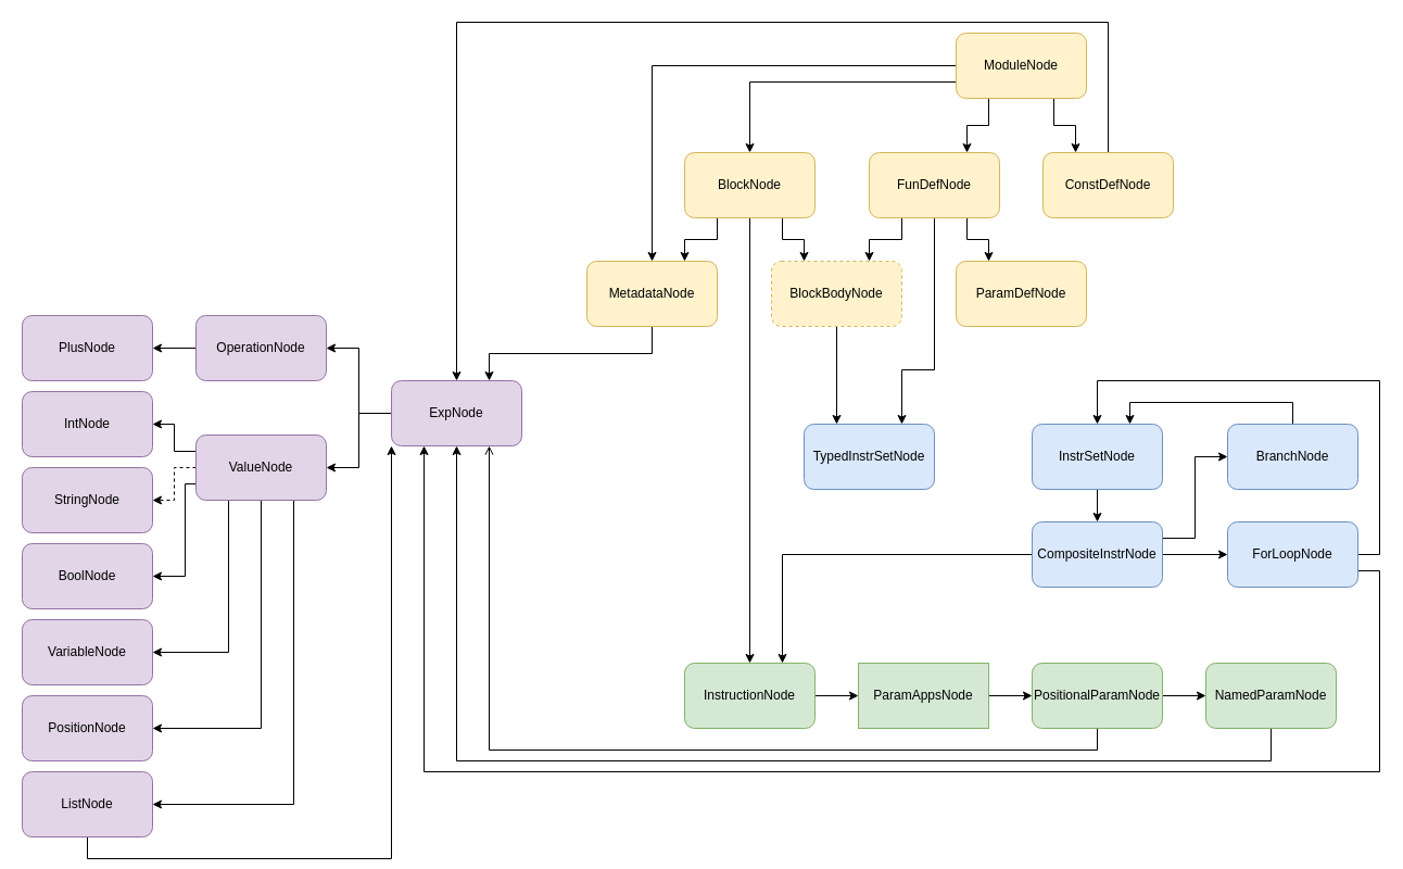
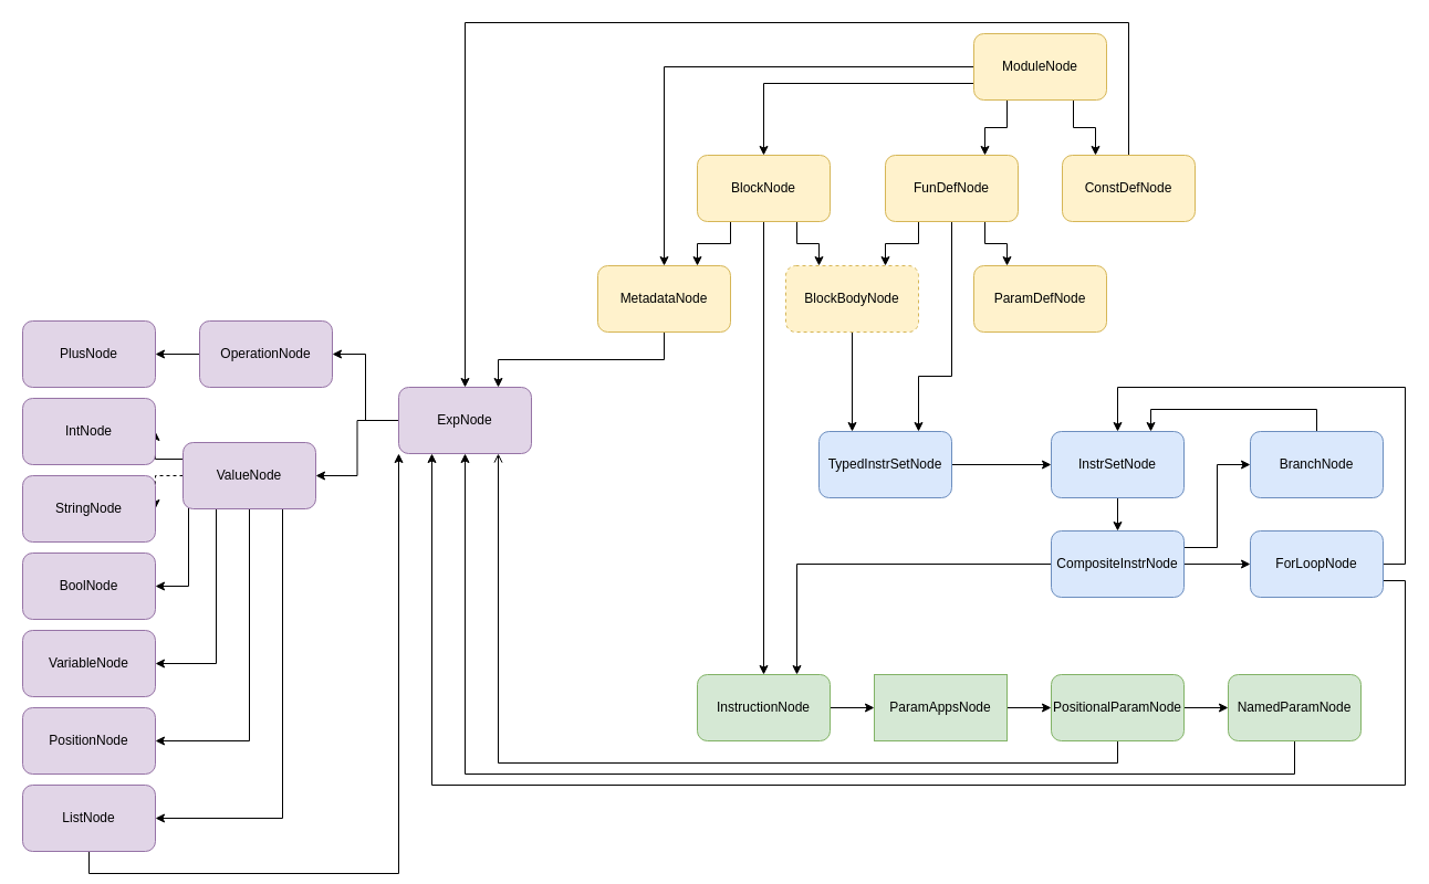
+ <mxCell id="22" style="edgeStyle=orthogonalEdgeStyle;rounded=0;orthogonalLoop=1;jettySize=auto;html=1;exitX=1;exitY=0.5;exitDx=0;exitDy=0;entryX=0;entryY=0.5;entryDx=0;entryDy=0;" edge="1" parent="1" source="23" target="25"><mxGeometry relative="1" as="geometry" /></mxCell>
- <mxCell id="55" value="ValueNode" style="rounded=1;whiteSpace=wrap;html=1;fillColor=#e1d5e7;strokeColor=#9673a6;" vertex="1" parent="1"><mxGeometry x="180" y="400" width="120" height="60" as="geometry" /></mxCell>
+ <mxCell id="55" value="ValueNode" style="rounded=1;whiteSpace=wrap;html=1;fillColor=#e1d5e7;strokeColor=#9673a6;" vertex="1" parent="1"><mxGeometry x="165" y="400" width="120" height="60" as="geometry" /></mxCell>
